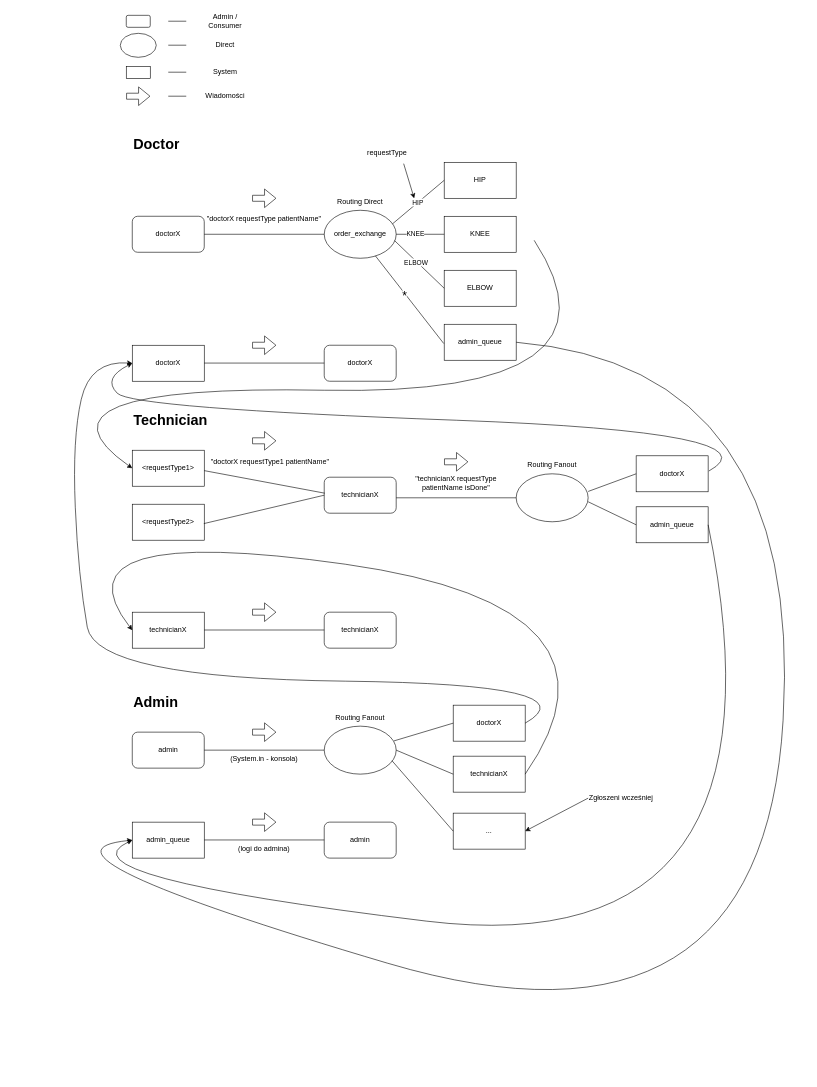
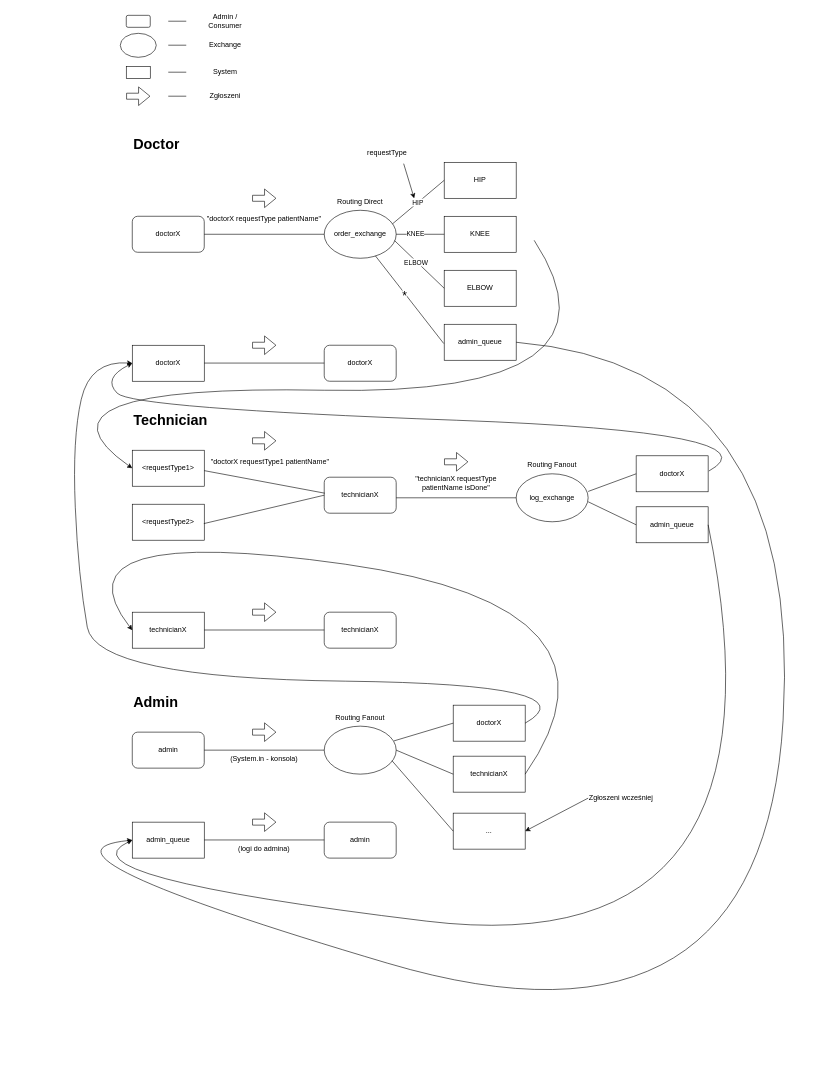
- <mxCell id="22" value="Direct" style="text;html=1;align=center;verticalAlign=middle;whiteSpace=wrap;rounded=0;" vertex="1" parent="1"><mxGeometry x="330" y="60" width="90" height="30" as="geometry" /></mxCell>
+ <mxCell id="22" value="Exchange" style="text;html=1;align=center;verticalAlign=middle;whiteSpace=wrap;rounded=0;" vertex="1" parent="1"><mxGeometry x="330" y="60" width="90" height="30" as="geometry" /></mxCell>
- <mxCell id="29" value="Wiadomości" style="text;html=1;align=center;verticalAlign=middle;whiteSpace=wrap;rounded=0;" vertex="1" parent="1"><mxGeometry x="330" y="145" width="90" height="30" as="geometry" /></mxCell>
+ <mxCell id="29" value="Zgłoszeni" style="text;html=1;align=center;verticalAlign=middle;whiteSpace=wrap;rounded=0;" vertex="1" parent="1"><mxGeometry x="330" y="145" width="90" height="30" as="geometry" /></mxCell>
+ <mxCell id="64" value="log_exchange" style="text;html=1;align=center;verticalAlign=middle;whiteSpace=wrap;rounded=0;" vertex="1" parent="1"><mxGeometry x="890" y="814.31" width="60" height="30" as="geometry" /></mxCell>
